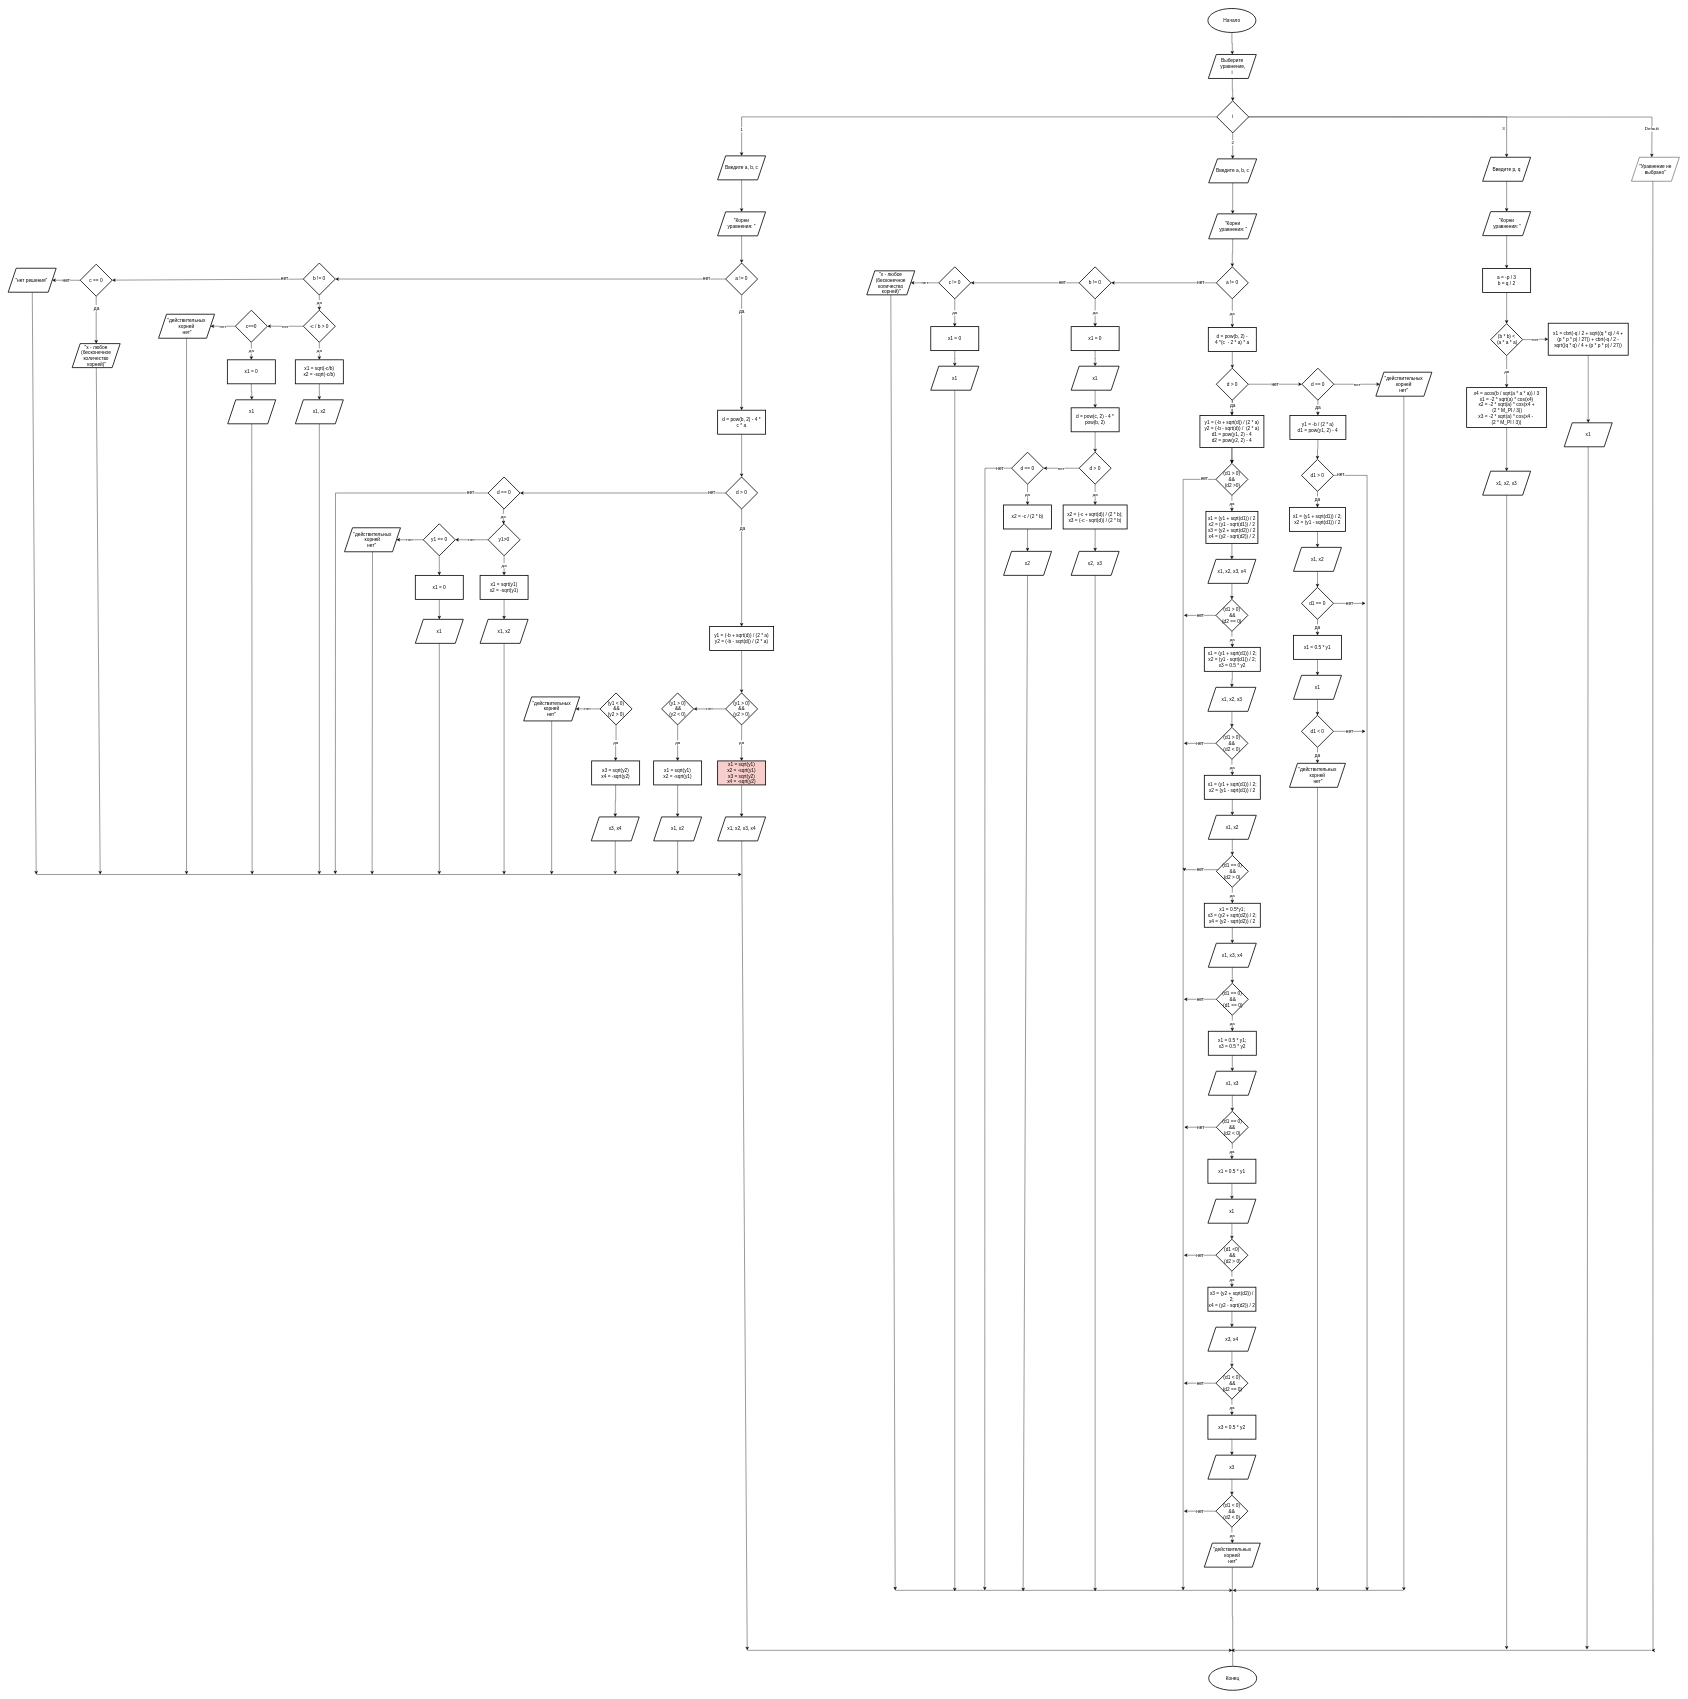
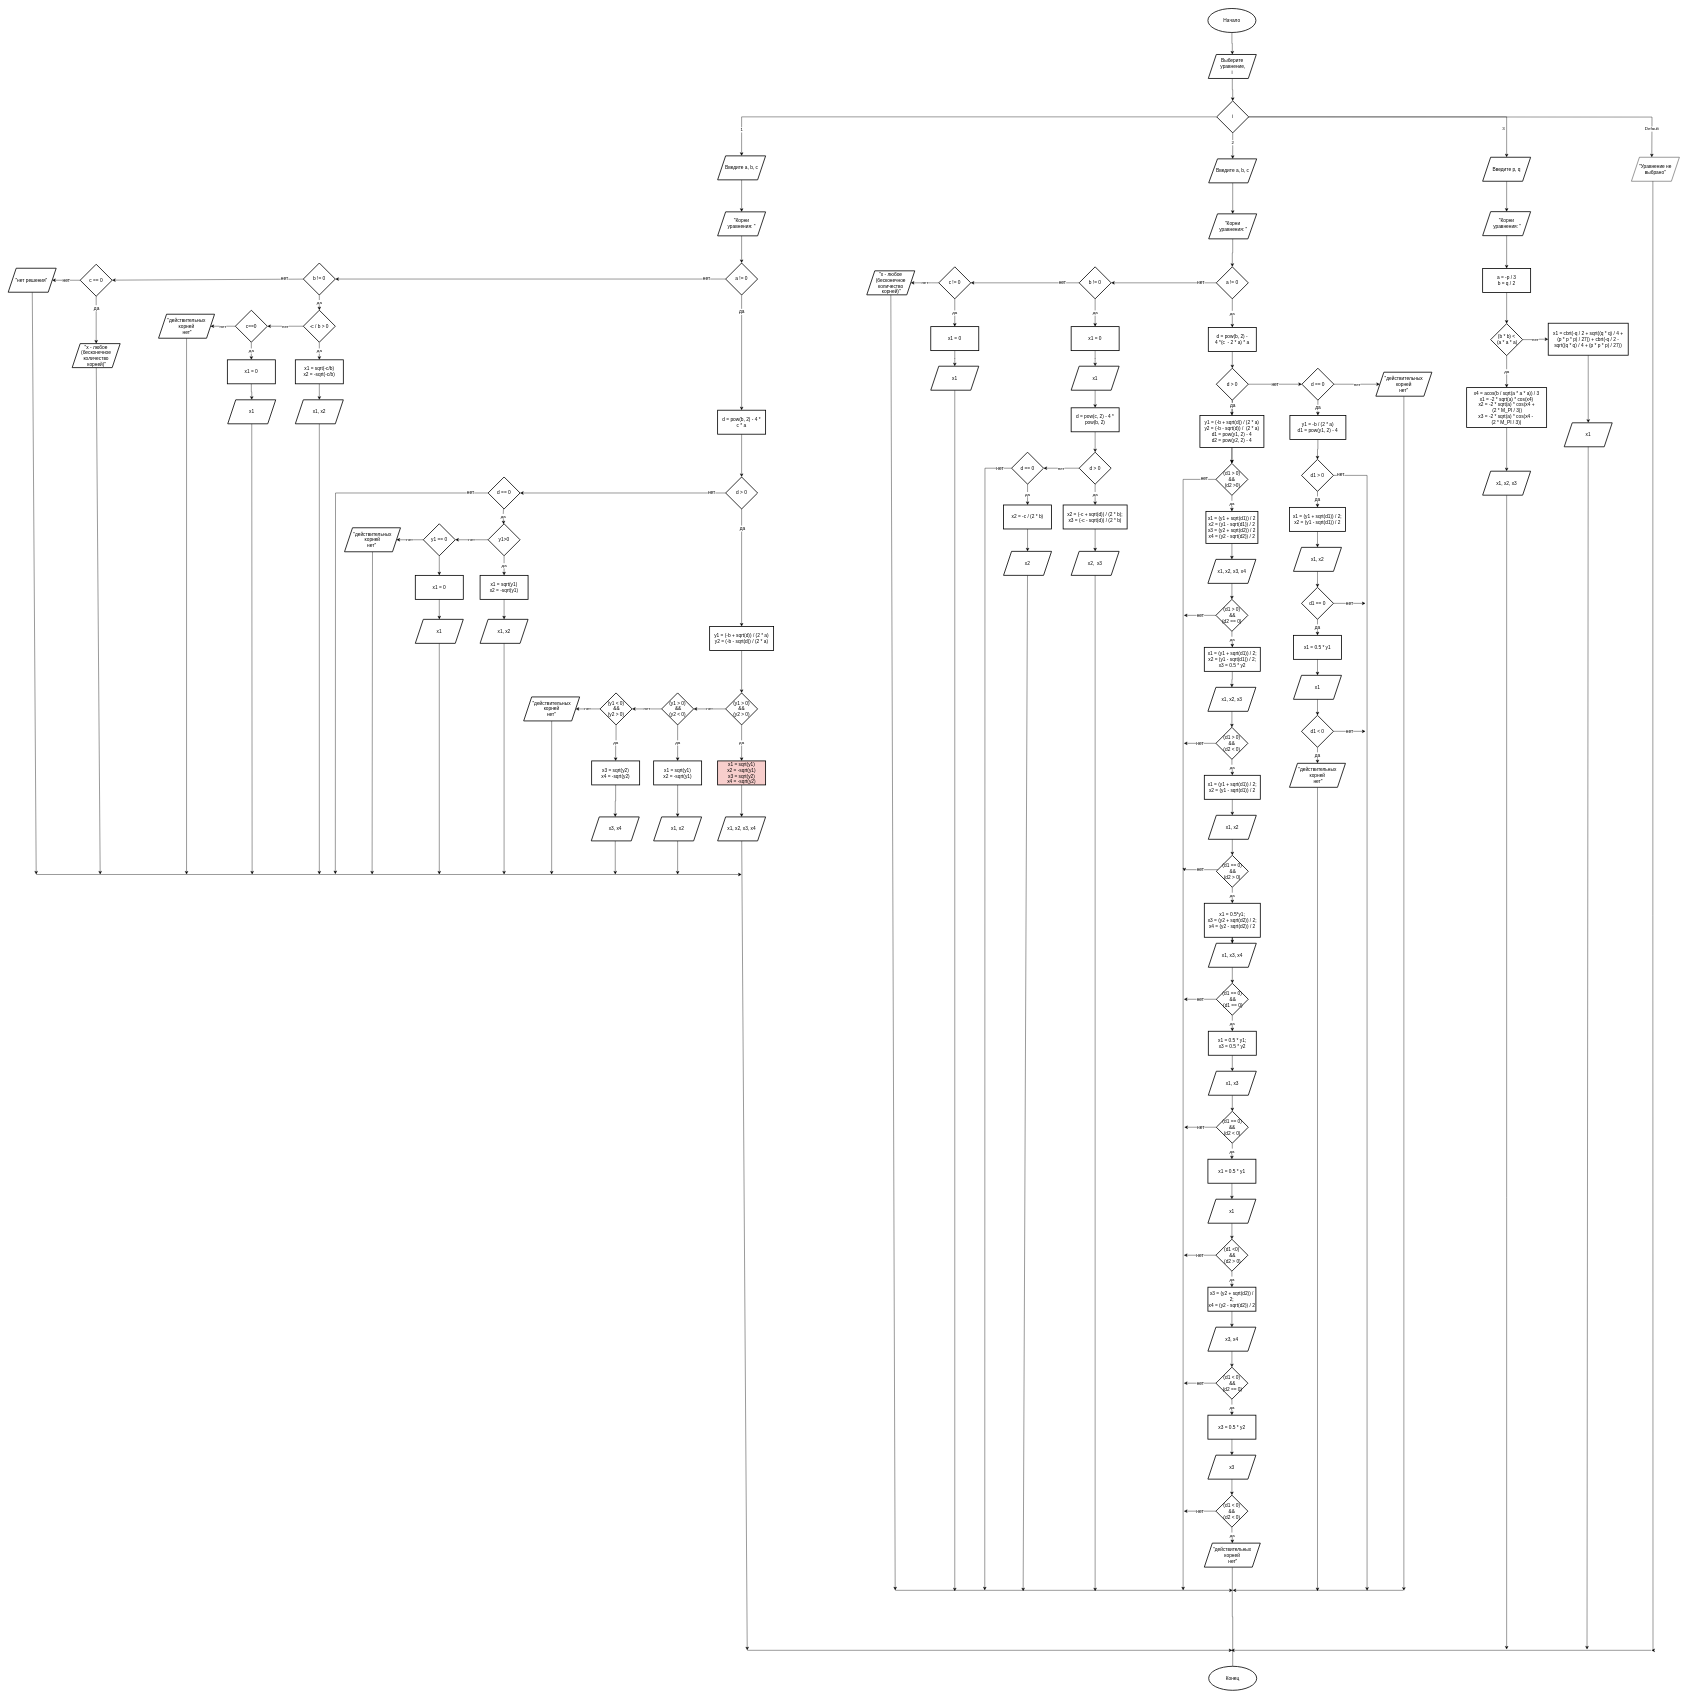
+ <mxCell id="39" value="нет" style="edgeStyle=orthogonalEdgeStyle;rounded=0;orthogonalLoop=1;jettySize=auto;html=1;" parent="1" source="40" target="47" edge="1"><mxGeometry relative="1" as="geometry" /></mxCell>
- <mxCell id="132" value="&lt;div&gt;x1 = 0.5*y1;&lt;/div&gt;&lt;div&gt;&lt;span style=&quot;&quot;&gt;&#09;&#09;&#09;&#09;&#09;&lt;/span&gt;x3 = (y2 + sqrt(d2)) / 2;&lt;/div&gt;&lt;div&gt;&lt;span style=&quot;&quot;&gt;&#09;&#09;&#09;&#09;&#09;&lt;/span&gt;x4 = (y2 - sqrt(d2)) / 2&lt;/div&gt;" style="whiteSpace=wrap;html=1;strokeWidth=2;" parent="1" vertex="1"><mxGeometry x="3011" y="2258" width="140" height="60" as="geometry" /></mxCell>
+ <mxCell id="132" value="&lt;div&gt;x1 = 0.5*y1;&lt;/div&gt;&lt;div&gt;&lt;span style=&quot;&quot;&gt;&#09;&#09;&#09;&#09;&#09;&lt;/span&gt;x3 = (y2 + sqrt(d2)) / 2;&lt;/div&gt;&lt;div&gt;&lt;span style=&quot;&quot;&gt;&#09;&#09;&#09;&#09;&#09;&lt;/span&gt;x4 = (y2 - sqrt(d2)) / 2&lt;/div&gt;" style="whiteSpace=wrap;html=1;strokeWidth=2;" parent="1" vertex="1"><mxGeometry x="3011" y="2258" width="140" height="85" as="geometry" /></mxCell>
